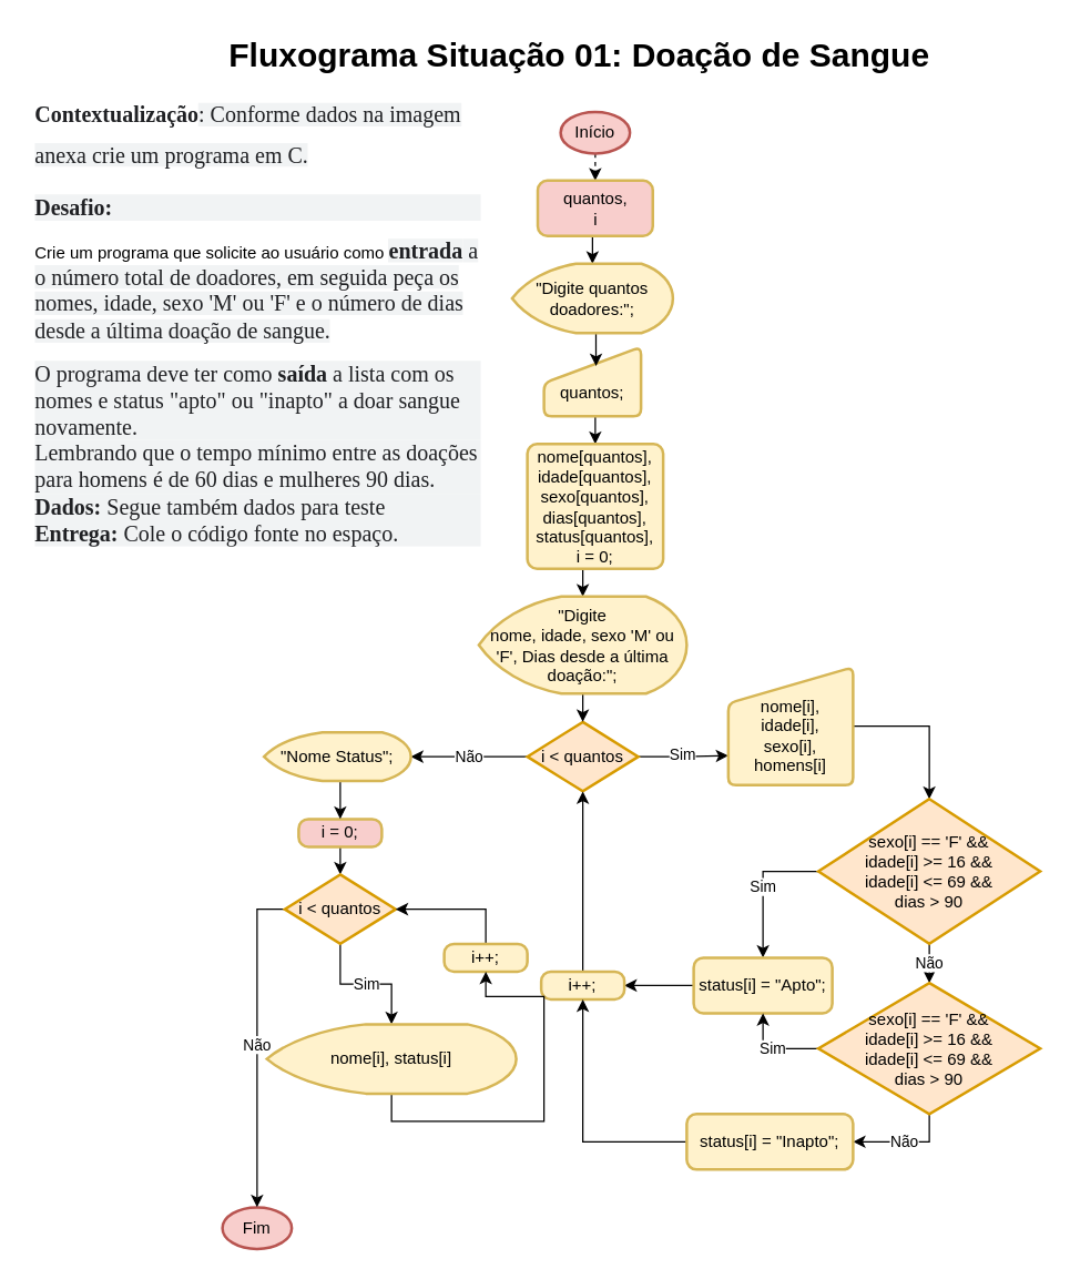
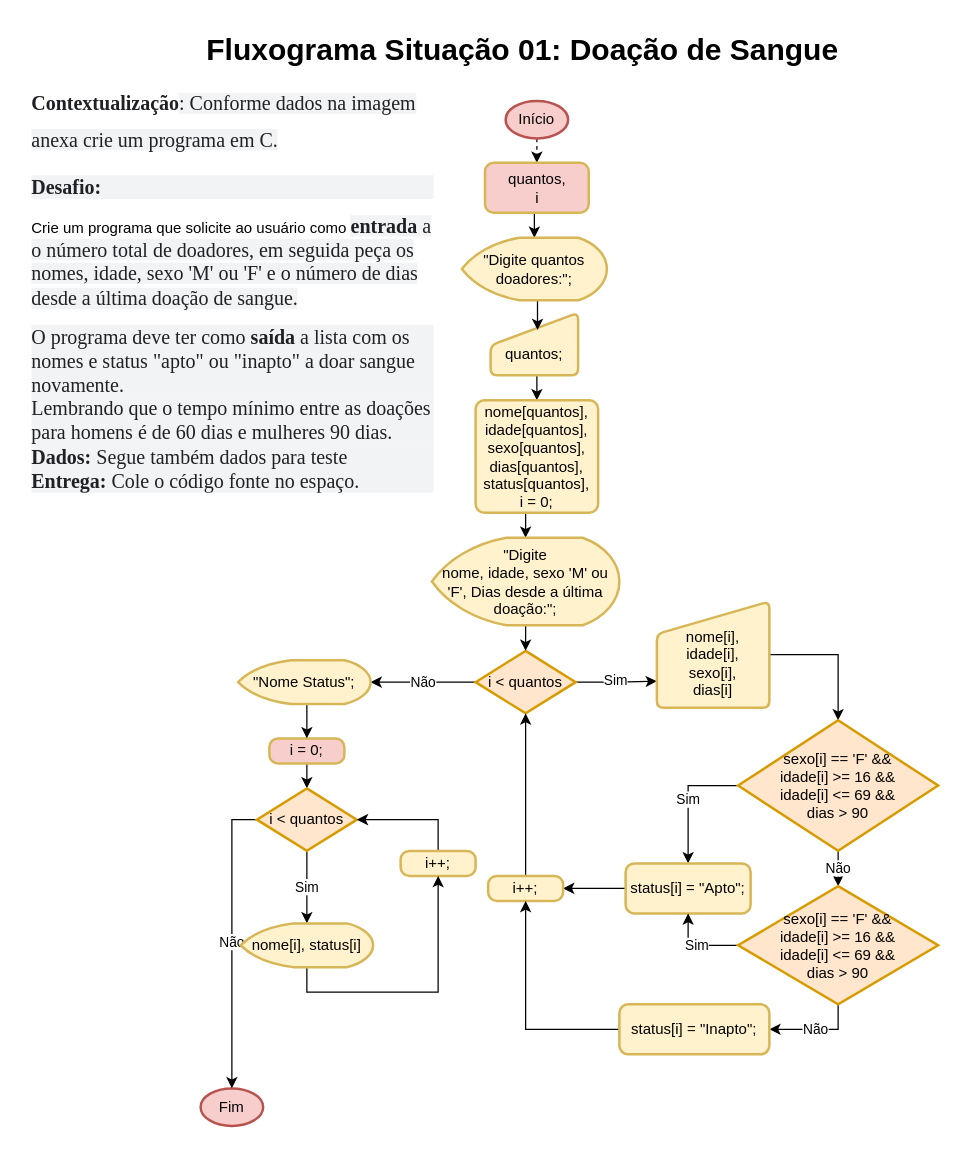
- <mxCell id="18" value="&lt;br&gt;nome[i],&lt;br&gt;idade[i],&lt;br&gt;sexo[i],&lt;br&gt;homens[i]" style="html=1;strokeWidth=2;shape=manualInput;whiteSpace=wrap;rounded=1;size=26;arcSize=11;fillColor=#fff2cc;strokeColor=#d6b656;" vertex="1" parent="1"><mxGeometry x="525" y="480.5" width="90" height="85" as="geometry" /></mxCell>
+ <mxCell id="18" value="&lt;br&gt;nome[i],&lt;br&gt;idade[i],&lt;br&gt;sexo[i],&lt;br&gt;dias[i]" style="html=1;strokeWidth=2;shape=manualInput;whiteSpace=wrap;rounded=1;size=26;arcSize=11;fillColor=#fff2cc;strokeColor=#d6b656;" vertex="1" parent="1"><mxGeometry x="525" y="480.5" width="90" height="85" as="geometry" /></mxCell>
- <mxCell id="43" value="nome[i], status[i]" style="strokeWidth=2;html=1;shape=mxgraph.flowchart.display;whiteSpace=wrap;fillColor=#fff2cc;strokeColor=#d6b656;" vertex="1" parent="1"><mxGeometry x="192" y="738" width="180" height="50" as="geometry" /></mxCell>
+ <mxCell id="43" value="nome[i], status[i]" style="strokeWidth=2;html=1;shape=mxgraph.flowchart.display;whiteSpace=wrap;fillColor=#fff2cc;strokeColor=#d6b656;" vertex="1" parent="1"><mxGeometry x="192" y="738" width="106" height="35" as="geometry" /></mxCell>
